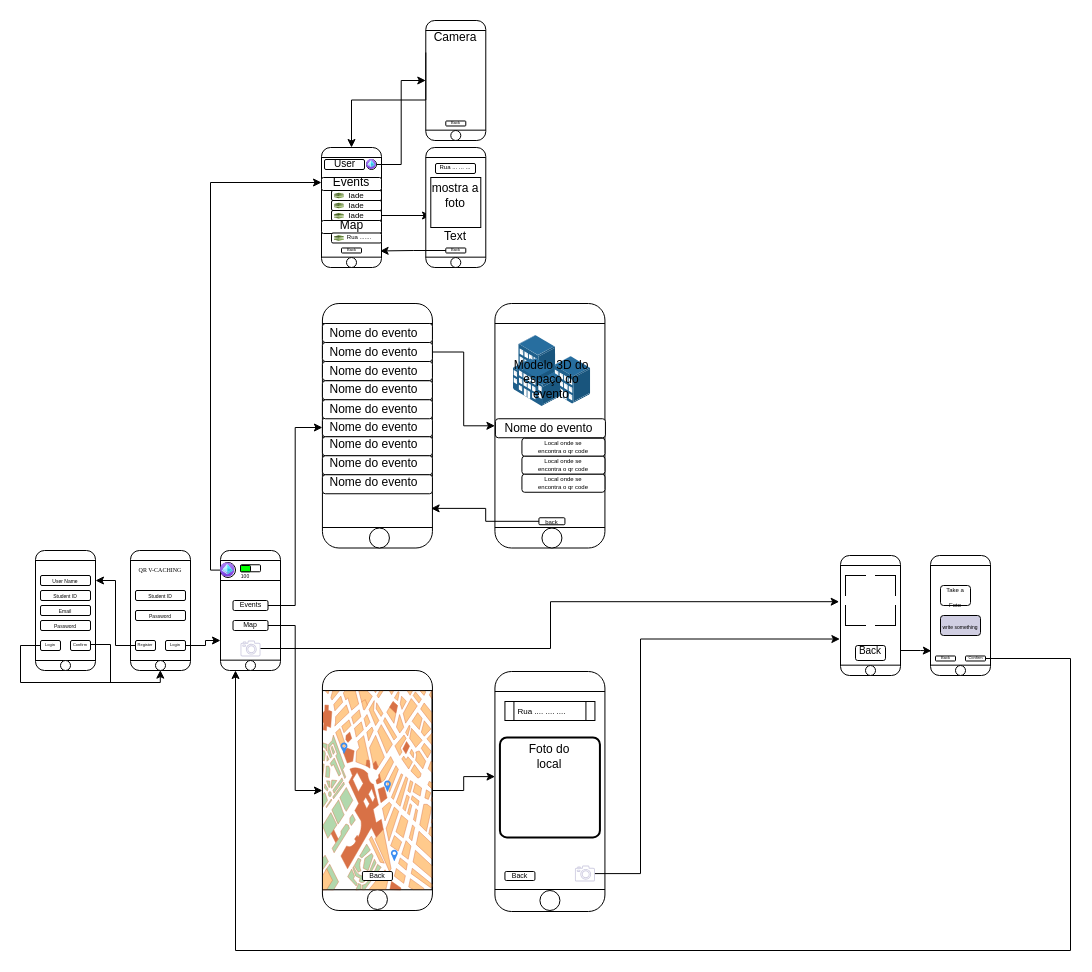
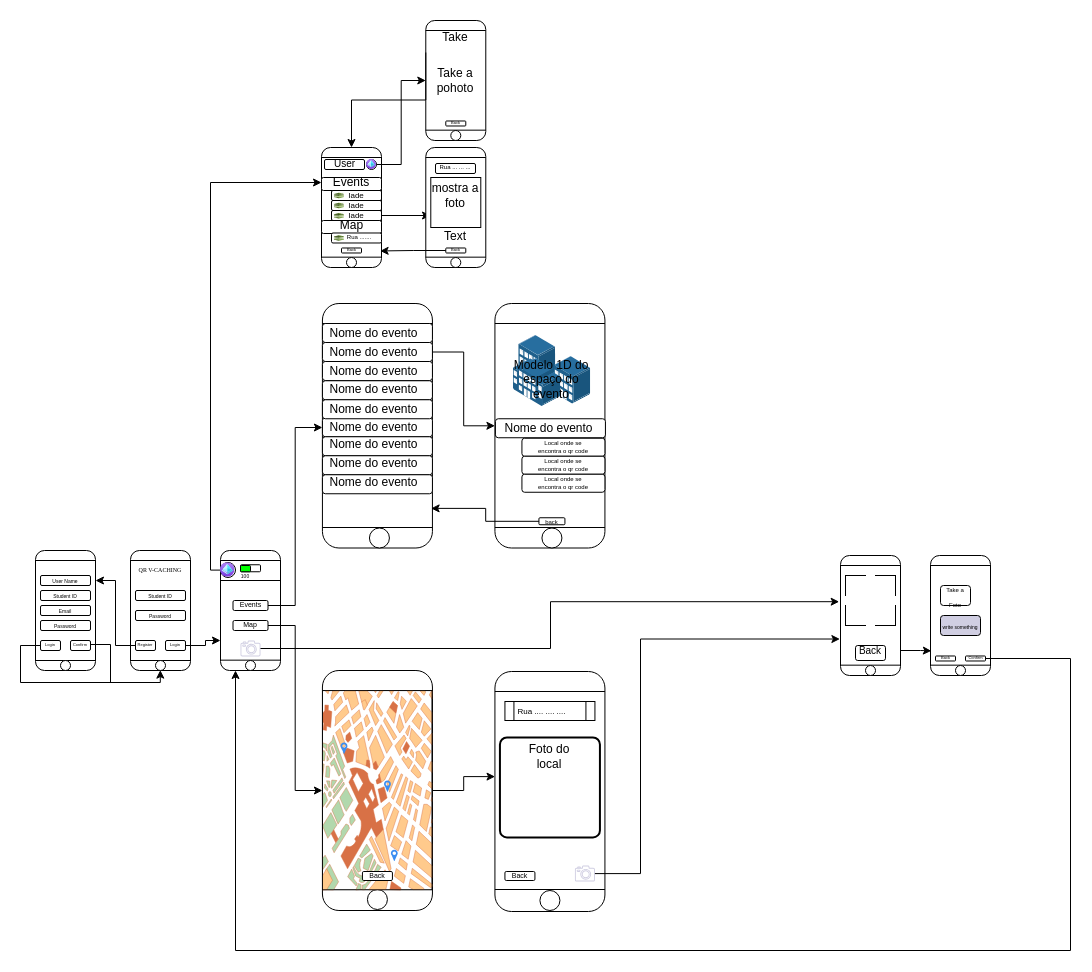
- <mxCell id="107" value="Camera" style="text;html=1;strokeColor=none;fillColor=none;align=center;verticalAlign=middle;whiteSpace=wrap;rounded=0;" parent="1" vertex="1"><mxGeometry x="425.29" y="22" width="60" height="30" as="geometry" /></mxCell>
+ <mxCell id="107" value="Take" style="text;html=1;strokeColor=none;fillColor=none;align=center;verticalAlign=middle;whiteSpace=wrap;rounded=0;" parent="1" vertex="1"><mxGeometry x="425.29" y="22" width="60" height="30" as="geometry" /></mxCell>
+ <mxCell id="105" value="Take a pohoto" style="text;html=1;strokeColor=none;fillColor=none;align=center;verticalAlign=middle;whiteSpace=wrap;rounded=0;" parent="1" vertex="1"><mxGeometry x="425.29" y="65" width="60" height="30" as="geometry" /></mxCell>
- <mxCell id="162" value="Modelo 3D do espaço do evento" style="text;html=1;strokeColor=none;fillColor=none;align=center;verticalAlign=middle;whiteSpace=wrap;rounded=0;" parent="1" vertex="1"><mxGeometry x="511.43" y="364.25" width="80" height="30" as="geometry" /></mxCell>
+ <mxCell id="162" value="Modelo 1D do espaço do evento" style="text;html=1;strokeColor=none;fillColor=none;align=center;verticalAlign=middle;whiteSpace=wrap;rounded=0;" parent="1" vertex="1"><mxGeometry x="511.43" y="364.25" width="80" height="30" as="geometry" /></mxCell>
